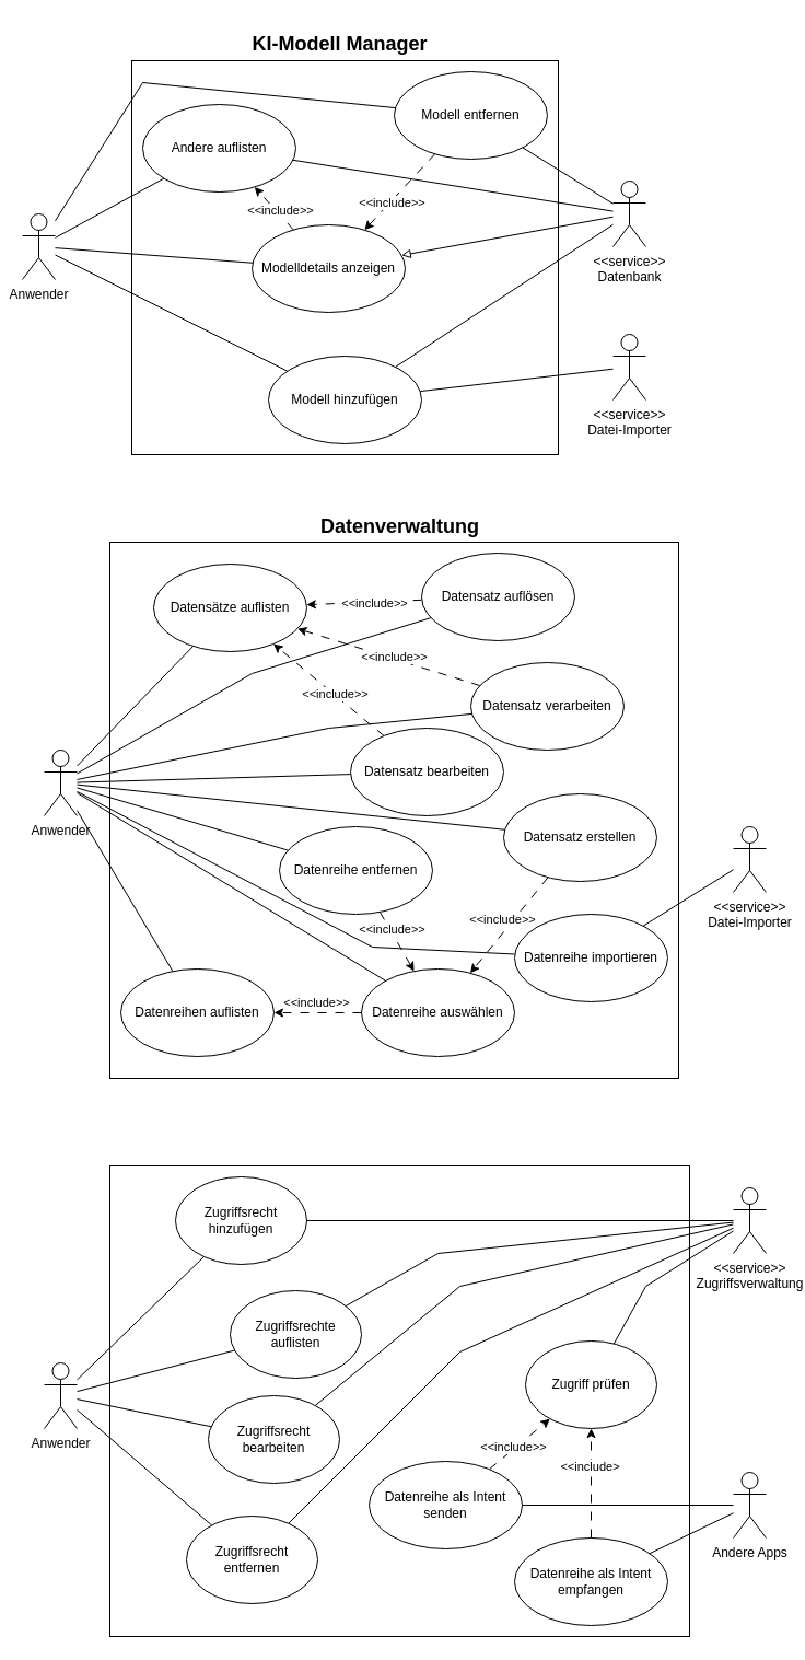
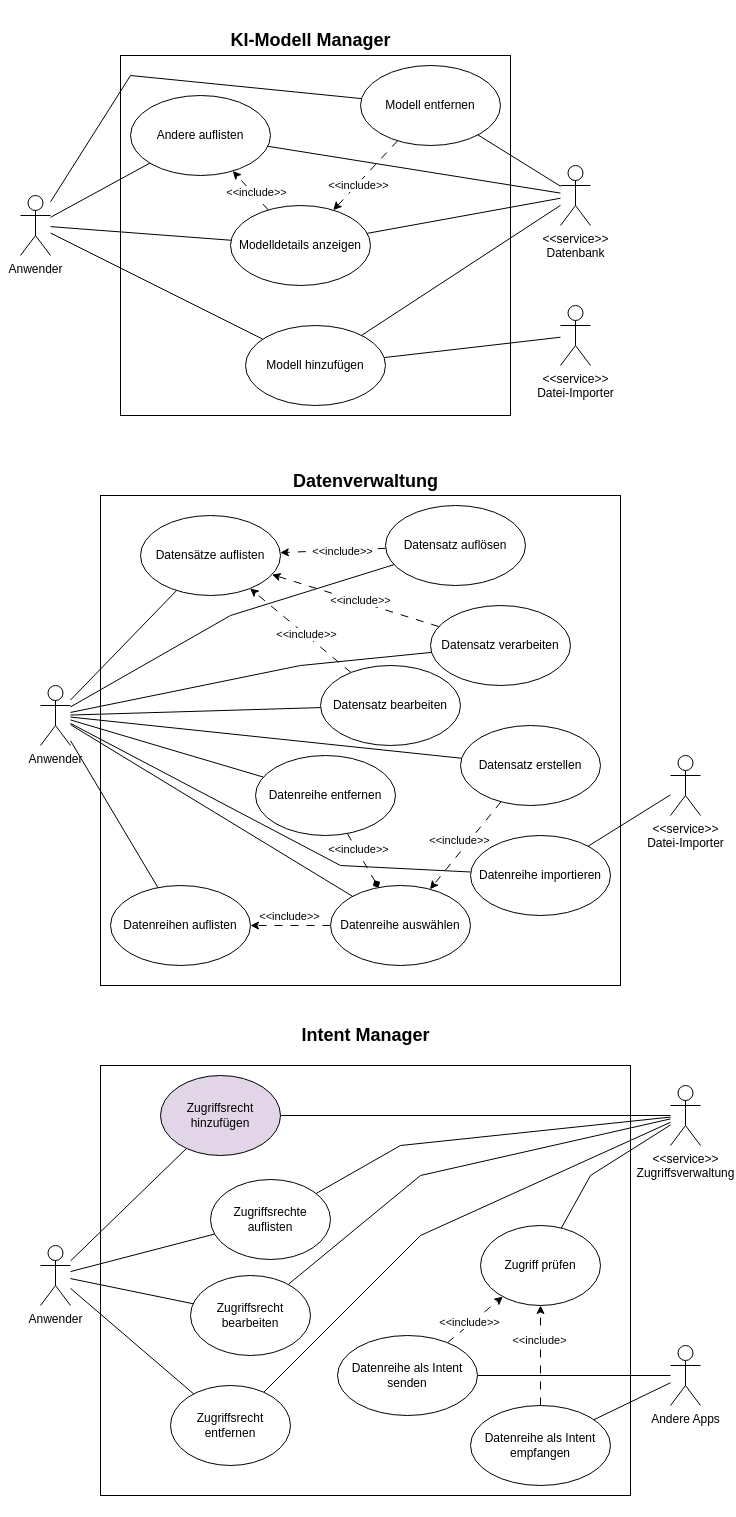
- <mxCell id="12" style="edgeStyle=none;rounded=0;orthogonalLoop=1;jettySize=auto;html=1;endArrow=block;endFill=0;" edge="1" parent="1" source="14" target="9"><mxGeometry relative="1" as="geometry" /></mxCell>
+ <mxCell id="12" style="edgeStyle=none;rounded=0;orthogonalLoop=1;jettySize=auto;html=1;endArrow=none;endFill=0;" edge="1" parent="1" source="14" target="9"><mxGeometry relative="1" as="geometry" /></mxCell>
- <mxCell id="39" style="edgeStyle=none;rounded=0;orthogonalLoop=1;jettySize=auto;html=1;dashed=1;dashPattern=8 8;" edge="1" parent="1" source="41" target="47"><mxGeometry relative="1" as="geometry" /></mxCell>
+ <mxCell id="39" style="edgeStyle=none;rounded=0;orthogonalLoop=1;jettySize=auto;html=1;dashed=1;dashPattern=8 8;endArrow=diamond;" edge="1" parent="1" source="41" target="47"><mxGeometry relative="1" as="geometry" /></mxCell>
+ <mxCell id="60" value="&lt;font style=&quot;font-size: 18px;&quot;&gt;&lt;b&gt;Intent Manager&lt;/b&gt;&lt;/font&gt;" style="text;html=1;align=center;verticalAlign=middle;resizable=0;points=[];autosize=1;strokeColor=none;fillColor=none;" vertex="1" parent="1"><mxGeometry x="290" y="1015" width="150" height="40" as="geometry" /></mxCell>
- <mxCell id="81" value="Zugriffsrecht hinzufügen" style="ellipse;whiteSpace=wrap;html=1;" vertex="1" parent="1"><mxGeometry x="160" y="1075" width="120" height="80" as="geometry" /></mxCell>
+ <mxCell id="81" value="Zugriffsrecht hinzufügen" style="ellipse;whiteSpace=wrap;html=1;fillColor=#e1d5e7;" vertex="1" parent="1"><mxGeometry x="160" y="1075" width="120" height="80" as="geometry" /></mxCell>
